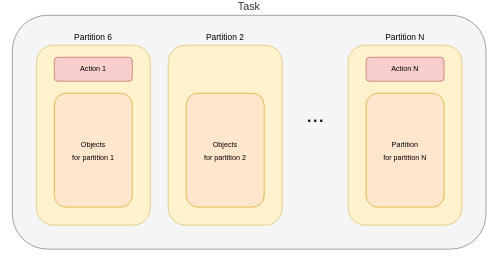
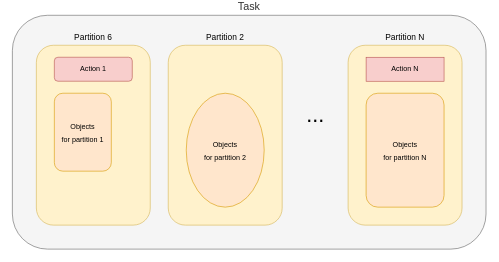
- <mxCell id="11" value="Action N" style="rounded=1;whiteSpace=wrap;html=1;fillColor=#f8cecc;strokeColor=#b85450;" vertex="1" parent="1"><mxGeometry x="610" y="90" width="130" height="40" as="geometry" /></mxCell>
+ <mxCell id="11" value="Action N" style="whiteSpace=wrap;html=1;fillColor=#f8cecc;strokeColor=#b85450;rounded=0;" vertex="1" parent="1"><mxGeometry x="610" y="90" width="130" height="40" as="geometry" /></mxCell>
- <mxCell id="7" value="&lt;span style=&quot;font-size: 12px&quot;&gt;Objects&lt;br&gt;for partition 1&lt;/span&gt;" style="rounded=1;whiteSpace=wrap;html=1;fontSize=18;labelPosition=center;verticalLabelPosition=middle;align=center;verticalAlign=middle;fillColor=#ffe6cc;strokeColor=#d79b00;" parent="1" vertex="1"><mxGeometry x="90" y="150" width="130" height="190" as="geometry" /></mxCell>
+ <mxCell id="7" value="&lt;span style=&quot;font-size: 12px&quot;&gt;Objects&lt;br&gt;for partition 1&lt;/span&gt;" style="rounded=1;whiteSpace=wrap;html=1;fontSize=18;labelPosition=center;verticalLabelPosition=middle;align=center;verticalAlign=middle;fillColor=#ffe6cc;strokeColor=#d79b00;" parent="1" vertex="1"><mxGeometry x="90" y="150" width="95" height="130" as="geometry" /></mxCell>
- <mxCell id="8" value="&lt;span style=&quot;font-size: 12px&quot;&gt;Objects&lt;br&gt;for partition 2&lt;/span&gt;" style="rounded=1;whiteSpace=wrap;html=1;fontSize=18;labelPosition=center;verticalLabelPosition=middle;align=center;verticalAlign=middle;fillColor=#ffe6cc;strokeColor=#d79b00;" vertex="1" parent="1"><mxGeometry x="310" y="150" width="130" height="190" as="geometry" /></mxCell>
+ <mxCell id="8" value="&lt;span style=&quot;font-size: 12px&quot;&gt;Objects&lt;br&gt;for partition 2&lt;/span&gt;" style="ellipse;whiteSpace=wrap;html=1;fontSize=18;labelPosition=center;verticalLabelPosition=middle;align=center;verticalAlign=middle;fillColor=#ffe6cc;strokeColor=#d79b00;" vertex="1" parent="1"><mxGeometry x="310" y="150" width="130" height="190" as="geometry" /></mxCell>
- <mxCell id="9" value="&lt;span style=&quot;font-size: 12px&quot;&gt;Partition&lt;br&gt;for partition N&lt;/span&gt;" style="rounded=1;whiteSpace=wrap;html=1;fontSize=18;labelPosition=center;verticalLabelPosition=middle;align=center;verticalAlign=middle;fillColor=#ffe6cc;strokeColor=#d79b00;" vertex="1" parent="1"><mxGeometry x="610" y="150" width="130" height="190" as="geometry" /></mxCell>
+ <mxCell id="9" value="&lt;span style=&quot;font-size: 12px&quot;&gt;Objects&lt;br&gt;for partition N&lt;/span&gt;" style="rounded=1;whiteSpace=wrap;html=1;fontSize=18;labelPosition=center;verticalLabelPosition=middle;align=center;verticalAlign=middle;fillColor=#ffe6cc;strokeColor=#d79b00;" vertex="1" parent="1"><mxGeometry x="610" y="150" width="130" height="190" as="geometry" /></mxCell>
